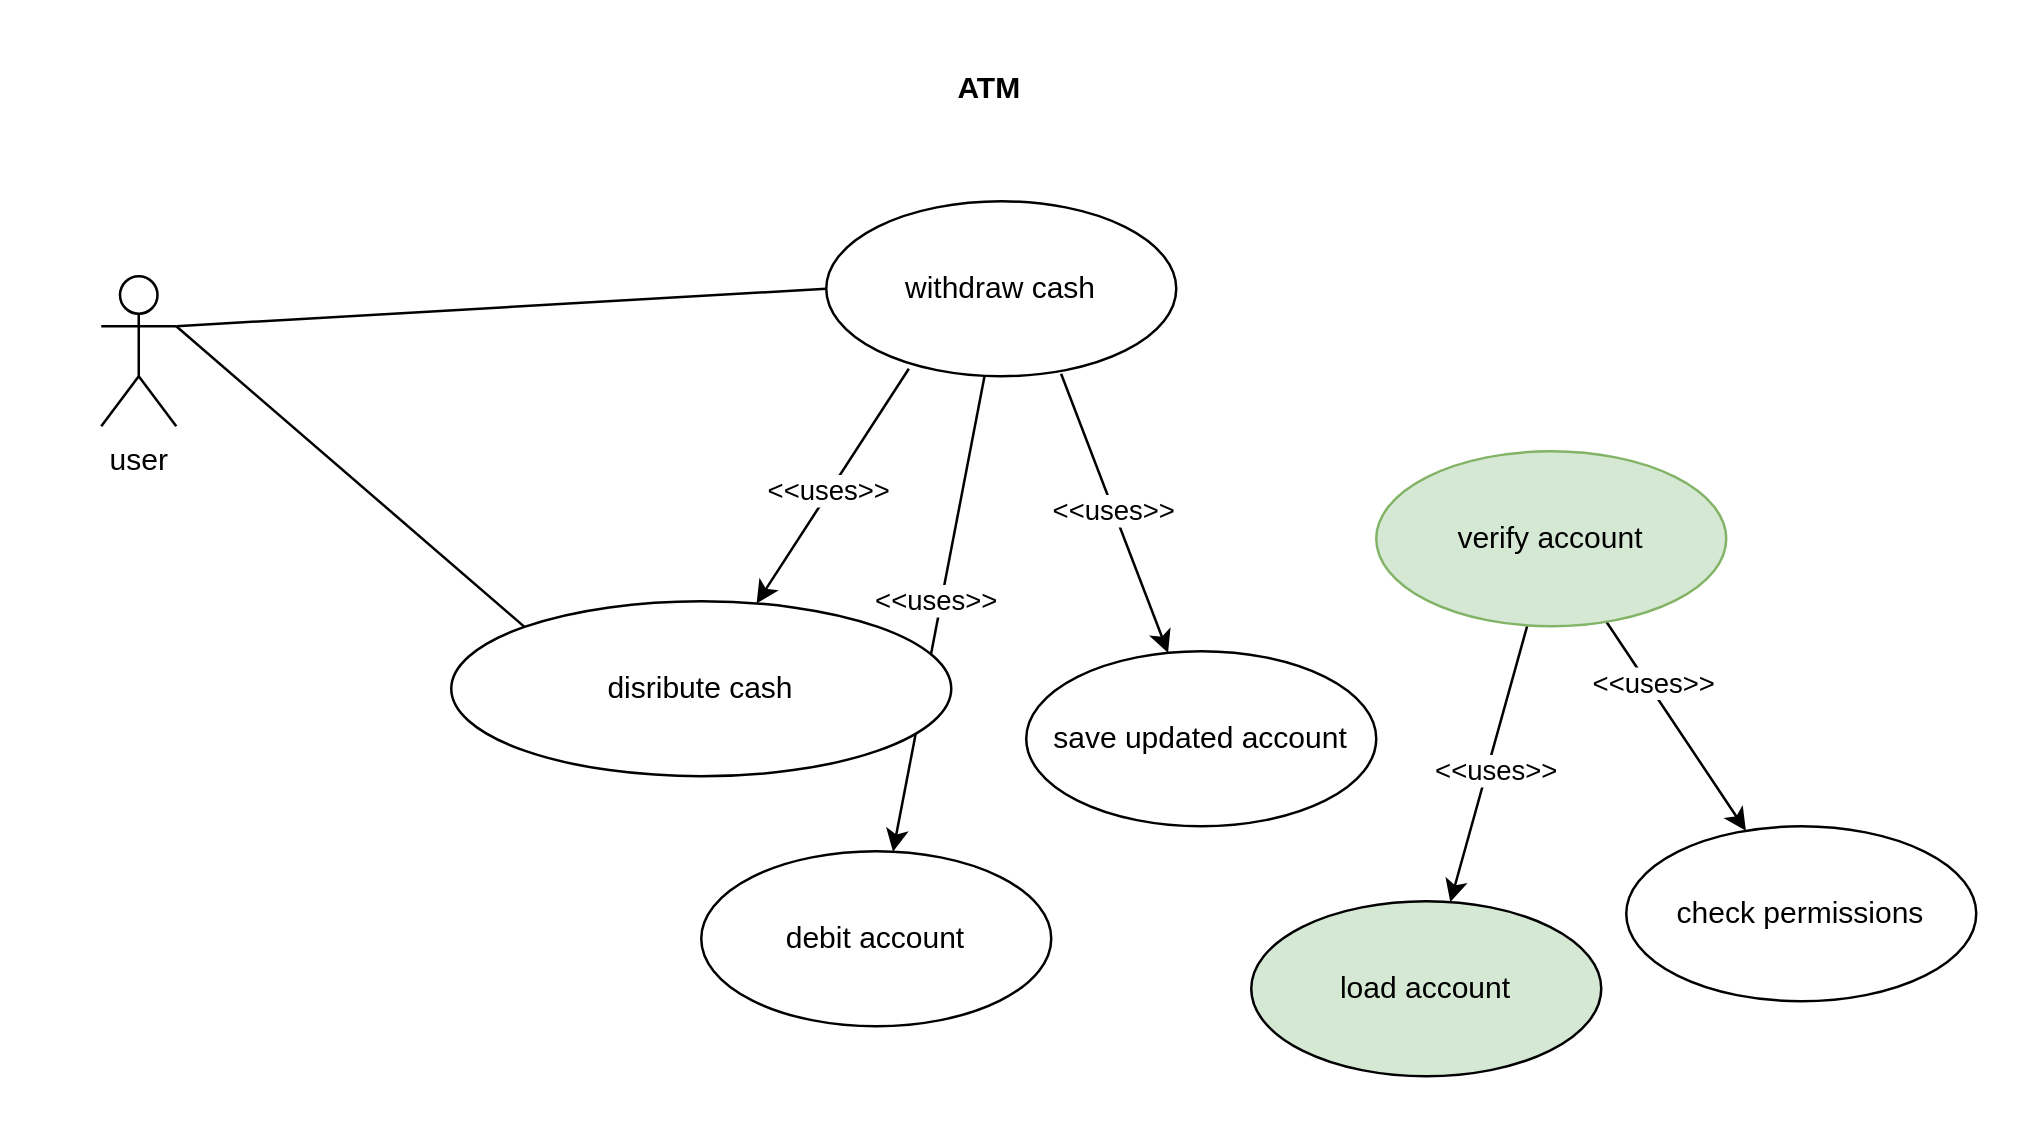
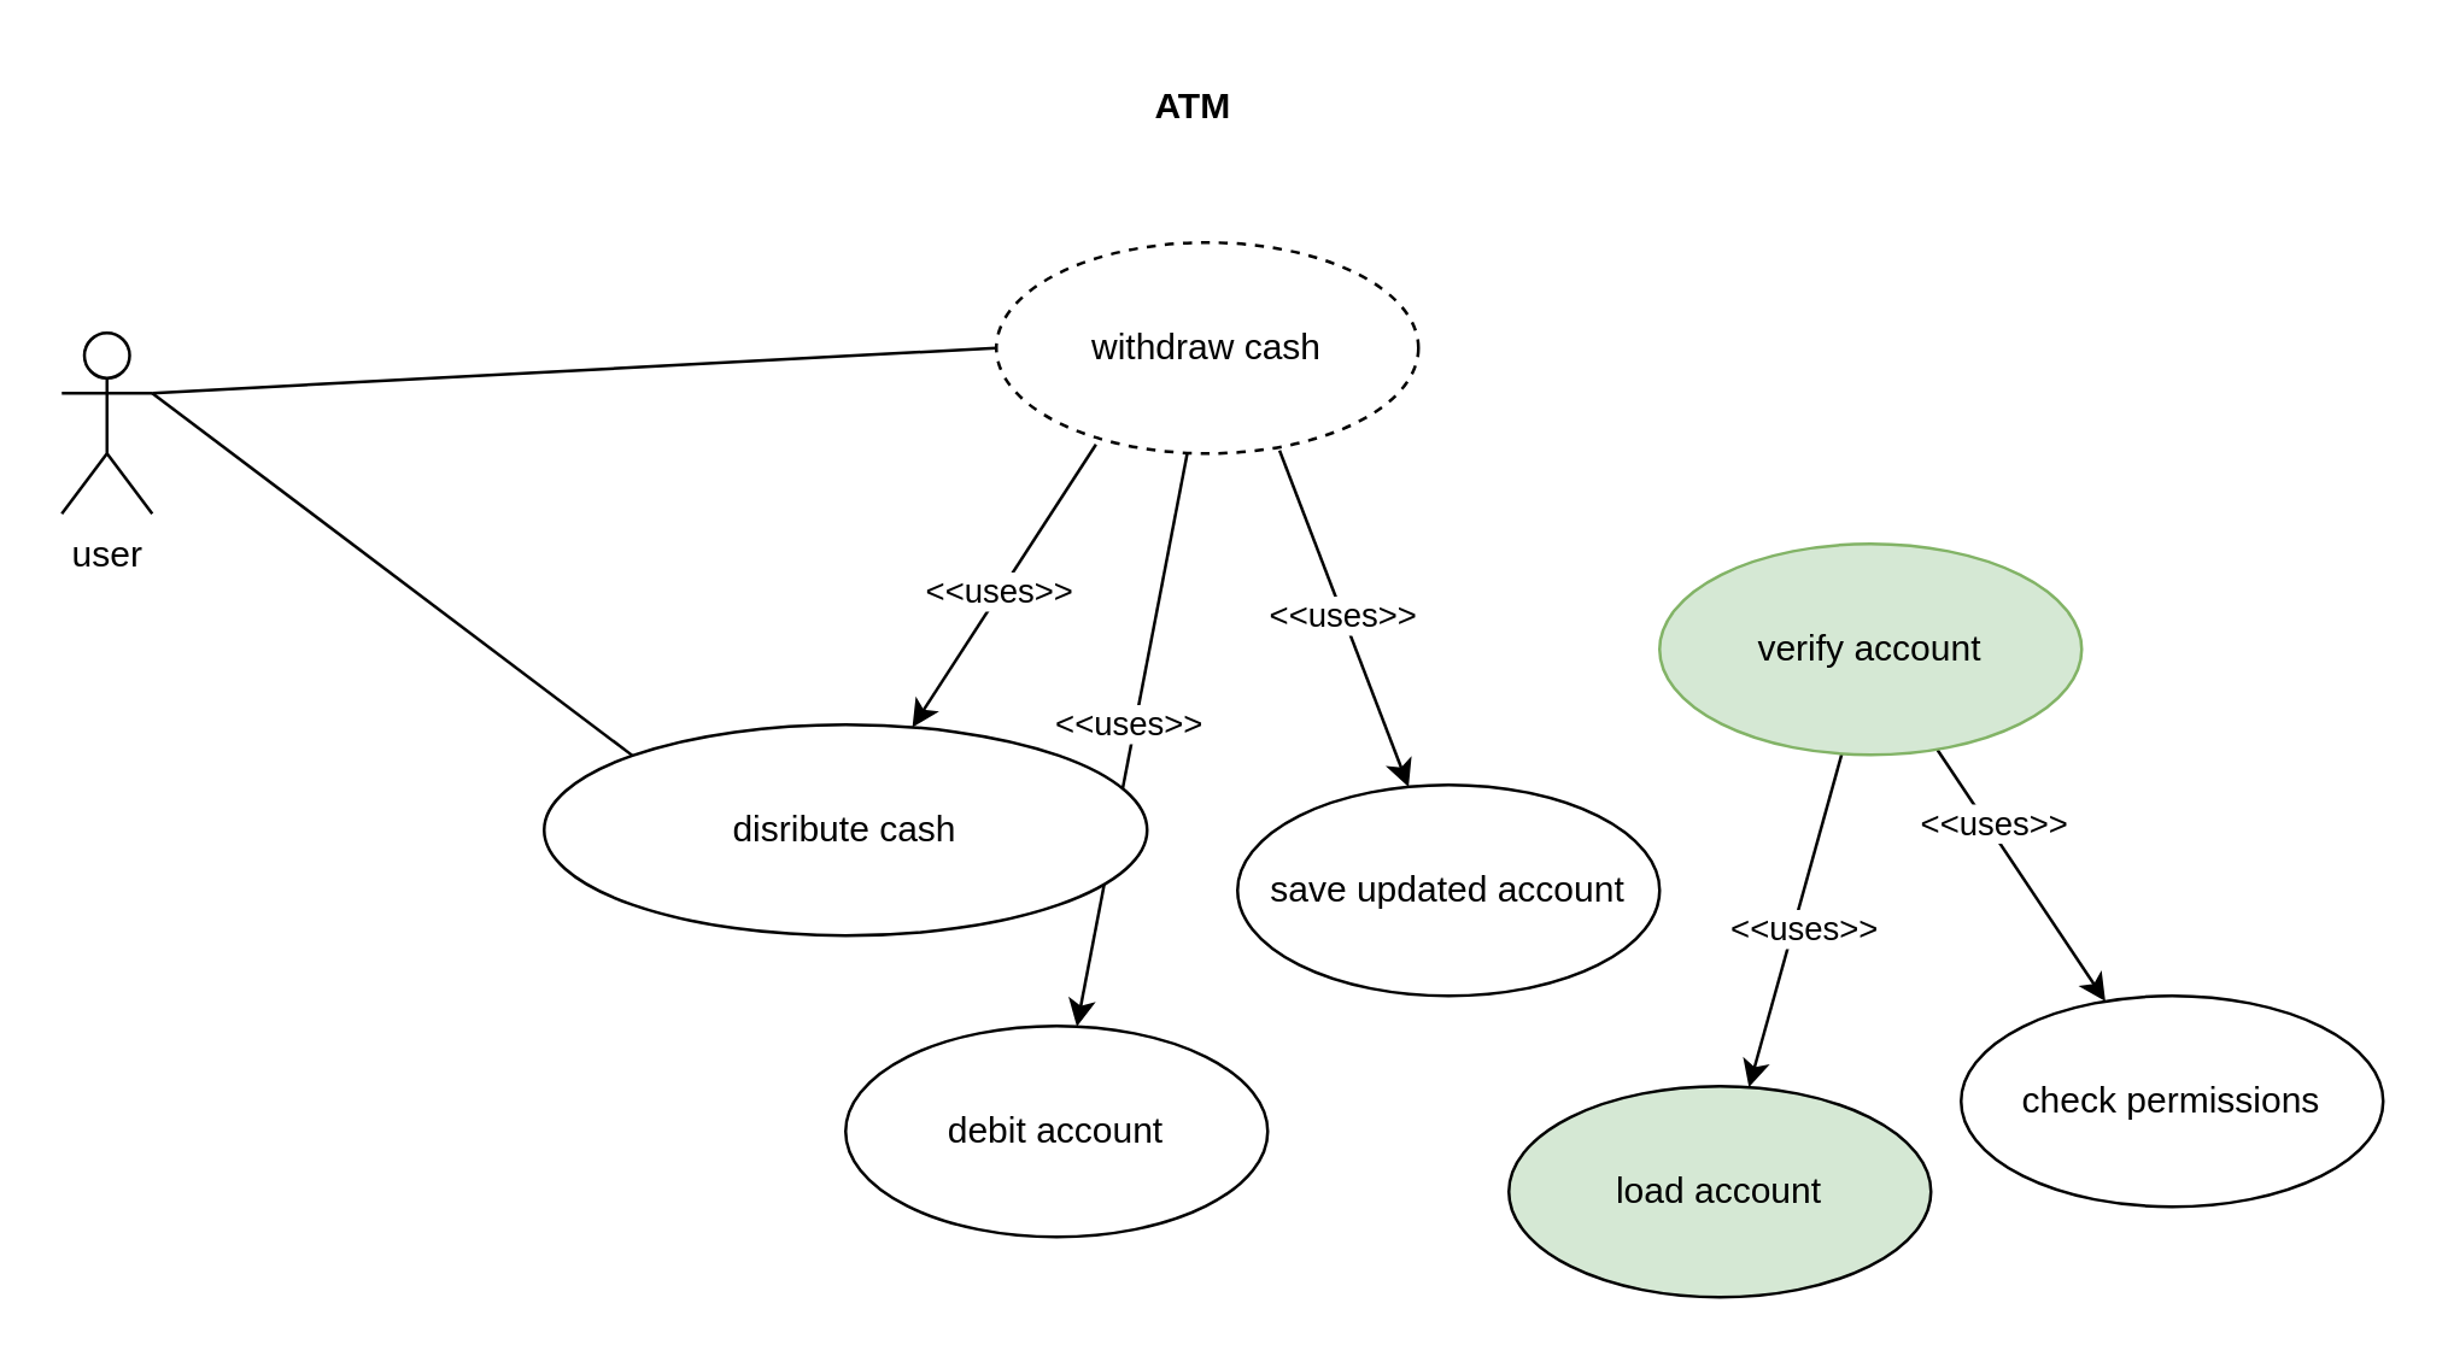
- <mxCell id="11" value="withdraw cash" style="ellipse;whiteSpace=wrap;html=1;" vertex="1" parent="1"><mxGeometry x="330" y="80" width="140" height="70" as="geometry" /></mxCell>
+ <mxCell id="11" value="withdraw cash" style="ellipse;whiteSpace=wrap;html=1;dashed=1;" vertex="1" parent="1"><mxGeometry x="330" y="80" width="140" height="70" as="geometry" /></mxCell>
- <mxCell id="4" value="user" style="shape=umlActor;html=1;verticalLabelPosition=bottom;verticalAlign=top;align=center;" vertex="1" parent="1"><mxGeometry x="40" y="110" width="30" height="60" as="geometry" /></mxCell>
+ <mxCell id="4" value="user" style="shape=umlActor;html=1;verticalLabelPosition=bottom;verticalAlign=top;align=center;" vertex="1" parent="1"><mxGeometry x="20" y="110" width="30" height="60" as="geometry" /></mxCell>
